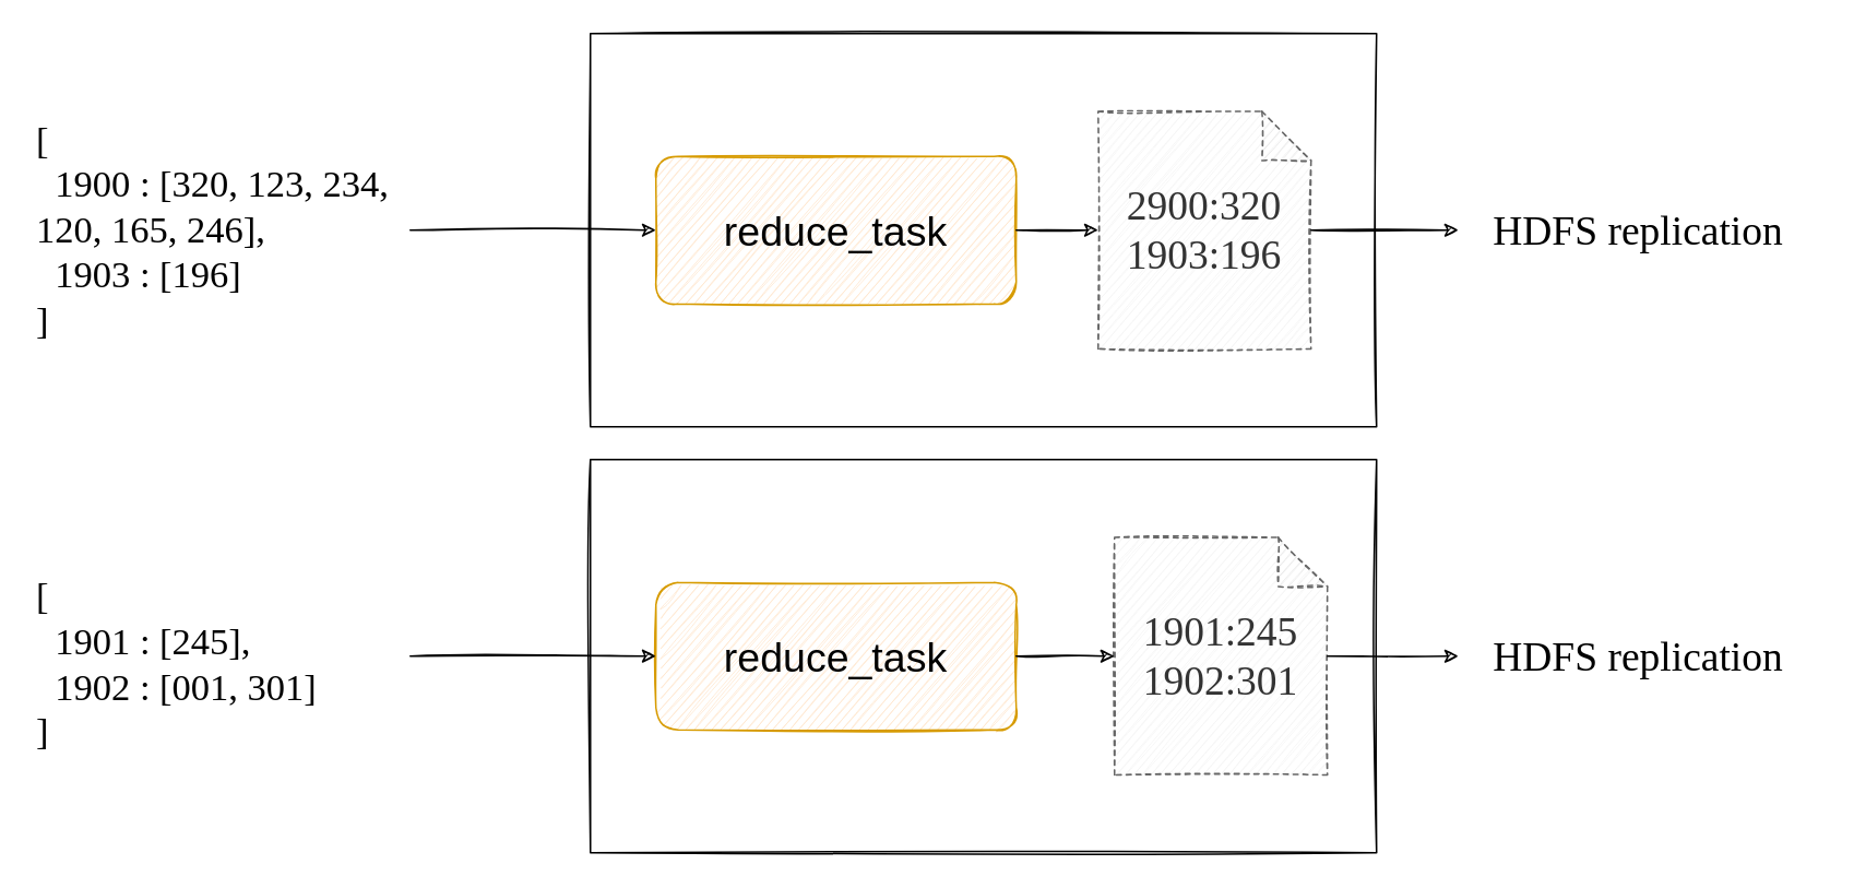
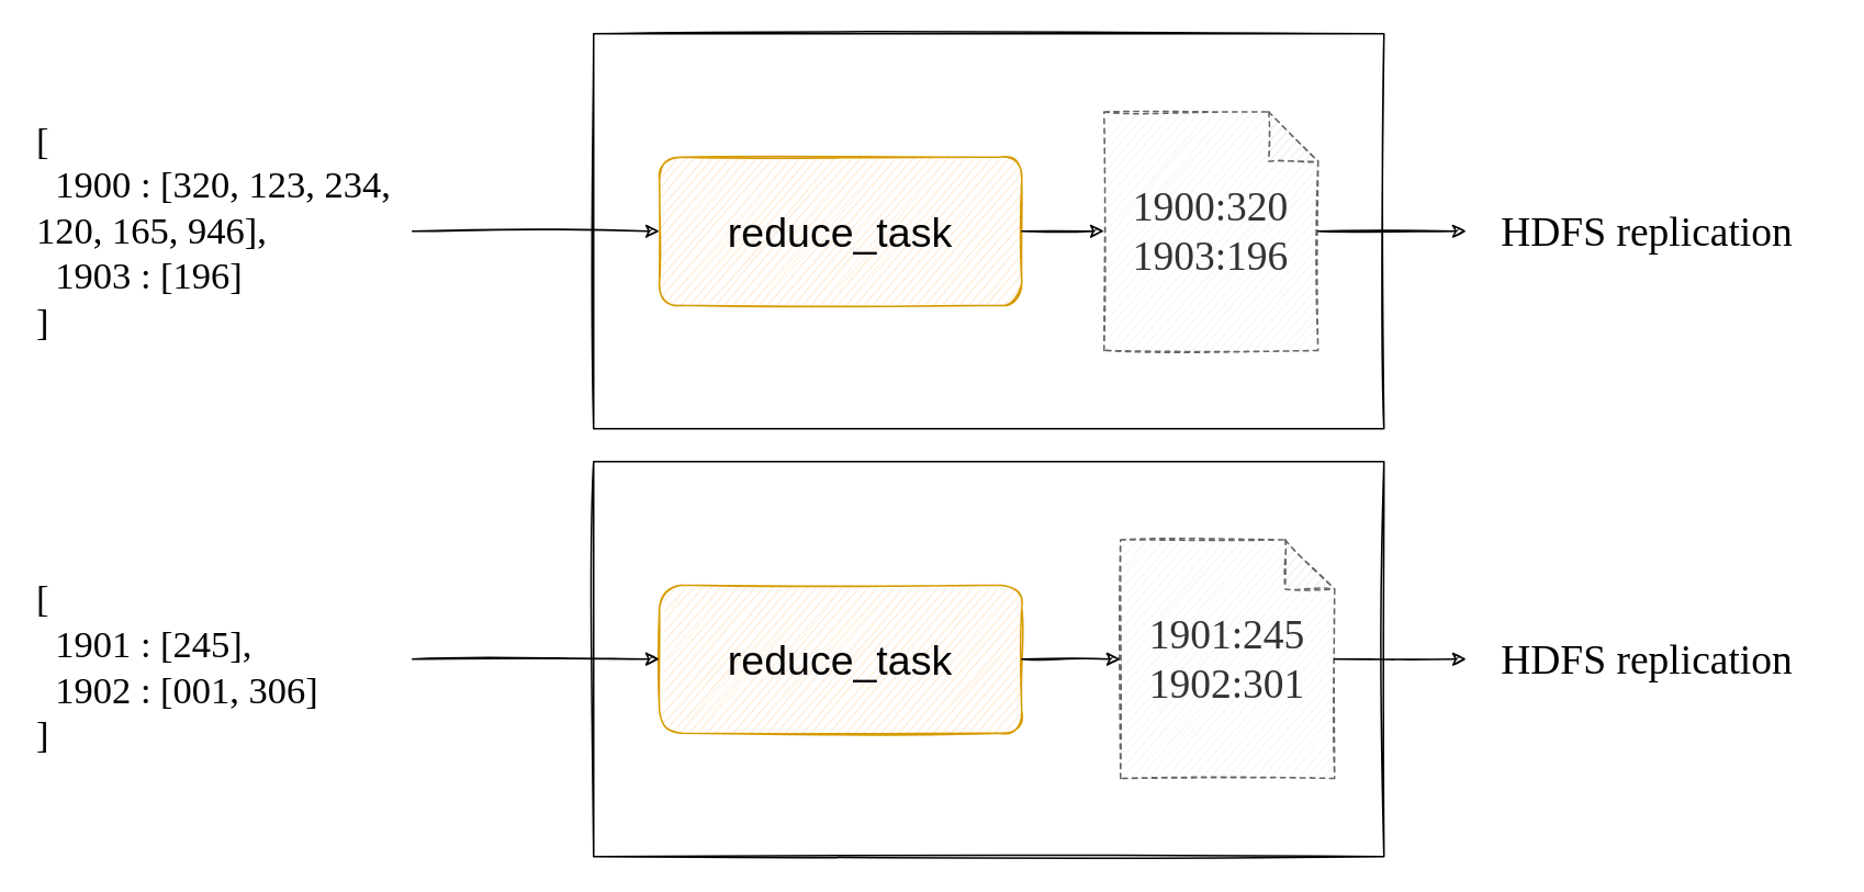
- <mxCell id="3" value="&lt;font style=&quot;font-size: 23px&quot;&gt;[&lt;br&gt;&lt;div&gt;&lt;span&gt;&amp;nbsp; 1900 : [320, 123, 234, 120, 165, 246],&lt;/span&gt;&lt;span&gt;&amp;nbsp;&lt;/span&gt;&lt;/div&gt;&amp;nbsp; 1903 : [196]&lt;br&gt;&lt;span&gt;]&lt;/span&gt;&lt;br&gt;&lt;/font&gt;" style="text;html=1;strokeColor=none;fillColor=none;align=left;verticalAlign=middle;whiteSpace=wrap;rounded=0;fontFamily=Architects Daughter;" parent="1" vertex="1"><mxGeometry x="20" y="30" width="230" height="220" as="geometry" /></mxCell>
+ <mxCell id="3" value="&lt;font style=&quot;font-size: 23px&quot;&gt;[&lt;br&gt;&lt;div&gt;&lt;span&gt;&amp;nbsp; 1900 : [320, 123, 234, 120, 165, 946],&lt;/span&gt;&lt;span&gt;&amp;nbsp;&lt;/span&gt;&lt;/div&gt;&amp;nbsp; 1903 : [196]&lt;br&gt;&lt;span&gt;]&lt;/span&gt;&lt;br&gt;&lt;/font&gt;" style="text;html=1;strokeColor=none;fillColor=none;align=left;verticalAlign=middle;whiteSpace=wrap;rounded=0;fontFamily=Architects Daughter;" parent="1" vertex="1"><mxGeometry x="20" y="30" width="230" height="220" as="geometry" /></mxCell>
- <mxCell id="6" value="&lt;div style=&quot;&quot;&gt;&lt;span style=&quot;font-size: 25px&quot;&gt;2900:320&lt;/span&gt;&lt;/div&gt;&lt;div style=&quot;&quot;&gt;&lt;span style=&quot;font-size: 25px&quot;&gt;1903:196&lt;/span&gt;&lt;/div&gt;" style="shape=note;whiteSpace=wrap;html=1;backgroundOutline=1;darkOpacity=0.05;fillColor=#f5f5f5;dashed=1;align=center;sketch=1;strokeColor=#666666;fontColor=#333333;fontFamily=Architects Daughter;" parent="1" vertex="1"><mxGeometry x="670" y="67.5" width="130" height="145" as="geometry" /></mxCell>
+ <mxCell id="6" value="&lt;div style=&quot;&quot;&gt;&lt;span style=&quot;font-size: 25px&quot;&gt;1900:320&lt;/span&gt;&lt;/div&gt;&lt;div style=&quot;&quot;&gt;&lt;span style=&quot;font-size: 25px&quot;&gt;1903:196&lt;/span&gt;&lt;/div&gt;" style="shape=note;whiteSpace=wrap;html=1;backgroundOutline=1;darkOpacity=0.05;fillColor=#f5f5f5;dashed=1;align=center;sketch=1;strokeColor=#666666;fontColor=#333333;fontFamily=Architects Daughter;" parent="1" vertex="1"><mxGeometry x="670" y="67.5" width="130" height="145" as="geometry" /></mxCell>
- <mxCell id="4" value="&lt;div&gt;&lt;span style=&quot;font-size: 23px&quot;&gt;[&lt;/span&gt;&lt;/div&gt;&lt;div&gt;&lt;span style=&quot;font-size: 23px&quot;&gt;&amp;nbsp; 1901 : [245],&lt;/span&gt;&lt;/div&gt;&lt;span style=&quot;font-size: 23px&quot;&gt;&amp;nbsp; 1902 : [001, 301]&lt;/span&gt;&lt;span style=&quot;font-size: 23px&quot;&gt;&lt;br&gt;&lt;/span&gt;&lt;div style=&quot;font-size: 23px&quot;&gt;]&lt;/div&gt;" style="text;html=1;strokeColor=none;fillColor=none;align=left;verticalAlign=middle;whiteSpace=wrap;rounded=0;fontFamily=Architects Daughter;" parent="1" vertex="1"><mxGeometry x="20" y="350" width="290" height="110" as="geometry" /></mxCell>
+ <mxCell id="4" value="&lt;div&gt;&lt;span style=&quot;font-size: 23px&quot;&gt;[&lt;/span&gt;&lt;/div&gt;&lt;div&gt;&lt;span style=&quot;font-size: 23px&quot;&gt;&amp;nbsp; 1901 : [245],&lt;/span&gt;&lt;/div&gt;&lt;span style=&quot;font-size: 23px&quot;&gt;&amp;nbsp; 1902 : [001, 306]&lt;/span&gt;&lt;span style=&quot;font-size: 23px&quot;&gt;&lt;br&gt;&lt;/span&gt;&lt;div style=&quot;font-size: 23px&quot;&gt;]&lt;/div&gt;" style="text;html=1;strokeColor=none;fillColor=none;align=left;verticalAlign=middle;whiteSpace=wrap;rounded=0;fontFamily=Architects Daughter;" parent="1" vertex="1"><mxGeometry x="20" y="350" width="290" height="110" as="geometry" /></mxCell>
